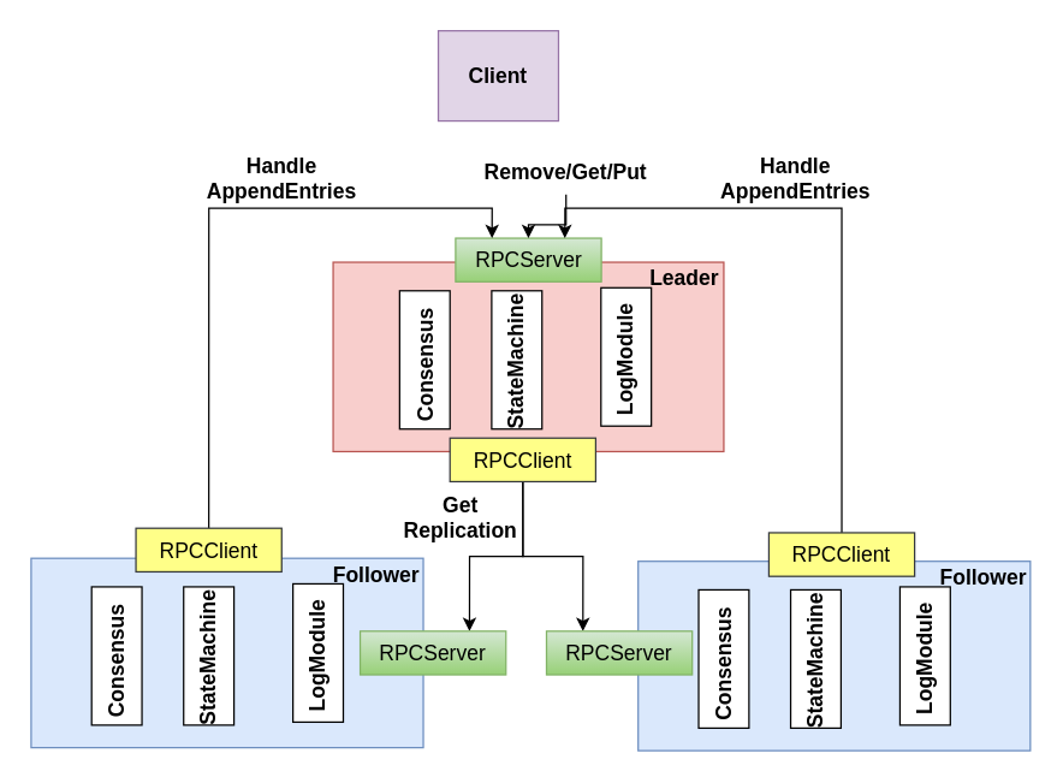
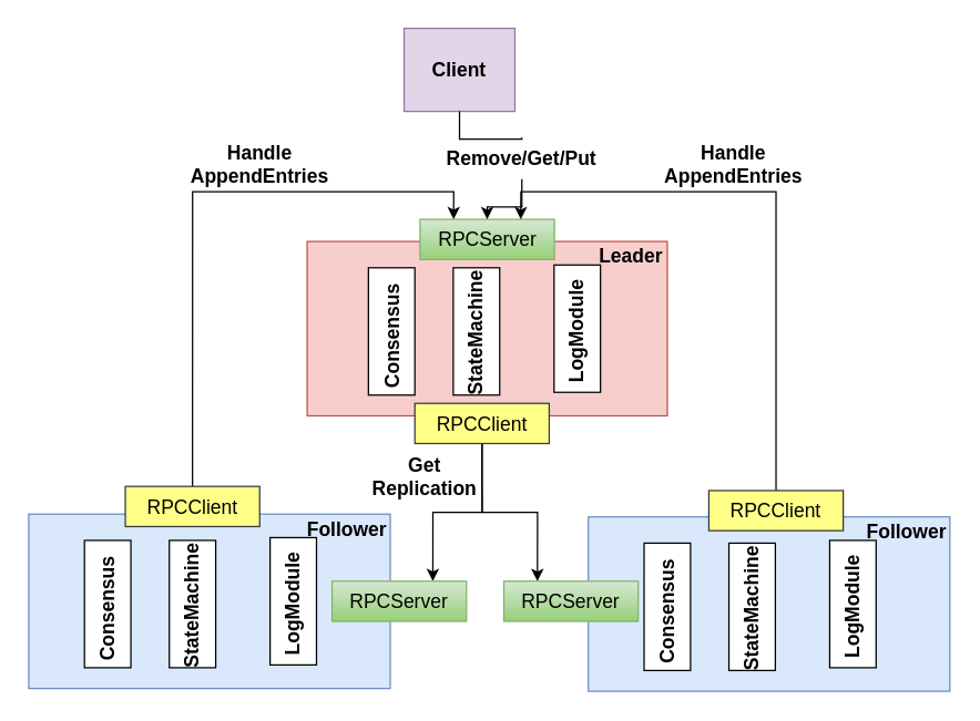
+ <mxCell id="42" value="" style="edgeStyle=orthogonalEdgeStyle;rounded=0;orthogonalLoop=1;jettySize=auto;html=1;exitX=0.5;exitY=1;exitDx=0;exitDy=0;fontSize=14;endArrow=none;" parent="1" source="37" target="41" edge="1"><mxGeometry relative="1" as="geometry"><mxPoint x="351" y="76" as="sourcePoint" /><mxPoint x="351" y="158" as="targetPoint" /></mxGeometry></mxCell>
